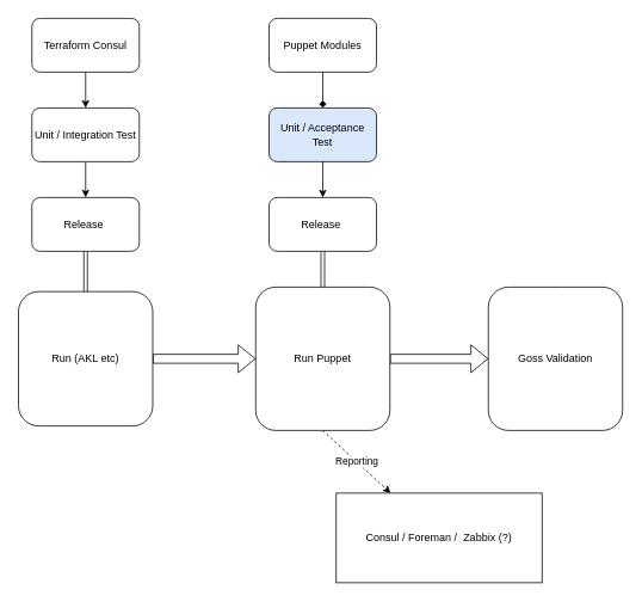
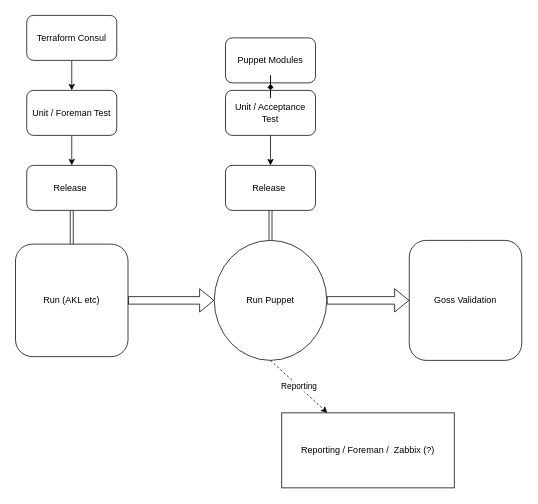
- <mxCell id="11" value="Puppet Modules" style="rounded=1;whiteSpace=wrap;html=1;" vertex="1" parent="1"><mxGeometry x="300" y="20" width="120" height="60" as="geometry" /></mxCell>
+ <mxCell id="11" value="Puppet Modules" style="rounded=1;whiteSpace=wrap;html=1;" vertex="1" parent="1"><mxGeometry x="300" y="50" width="120" height="60" as="geometry" /></mxCell>
- <mxCell id="6" value="Unit / Integration Test" style="rounded=1;whiteSpace=wrap;html=1;" vertex="1" parent="1"><mxGeometry x="35" y="120" width="120" height="60" as="geometry" /></mxCell>
+ <mxCell id="6" value="Unit / Foreman Test" style="rounded=1;whiteSpace=wrap;html=1;" vertex="1" parent="1"><mxGeometry x="35" y="120" width="120" height="60" as="geometry" /></mxCell>
- <mxCell id="12" value="Unit / Acceptance Test" style="rounded=1;whiteSpace=wrap;html=1;fillColor=#dae8fc;" vertex="1" parent="1"><mxGeometry x="300" y="120" width="120" height="60" as="geometry" /></mxCell>
+ <mxCell id="12" value="Unit / Acceptance Test" style="rounded=1;whiteSpace=wrap;html=1;" vertex="1" parent="1"><mxGeometry x="300" y="120" width="120" height="60" as="geometry" /></mxCell>
- <mxCell id="18" value="Run Puppet" style="rounded=1;whiteSpace=wrap;html=1;" vertex="1" parent="1"><mxGeometry x="285" y="320" width="150" height="160" as="geometry" /></mxCell>
+ <mxCell id="18" value="Run Puppet" style="ellipse;whiteSpace=wrap;html=1;" vertex="1" parent="1"><mxGeometry x="285" y="320" width="150" height="160" as="geometry" /></mxCell>
- <mxCell id="21" value="Consul / Foreman / &amp;nbsp;Zabbix (?)" style="rounded=0;whiteSpace=wrap;html=1;" vertex="1" parent="1"><mxGeometry x="375" y="550" width="230" height="100" as="geometry" /></mxCell>
+ <mxCell id="21" value="Reporting / Foreman / &amp;nbsp;Zabbix (?)" style="rounded=0;whiteSpace=wrap;html=1;" vertex="1" parent="1"><mxGeometry x="375" y="550" width="230" height="100" as="geometry" /></mxCell>
